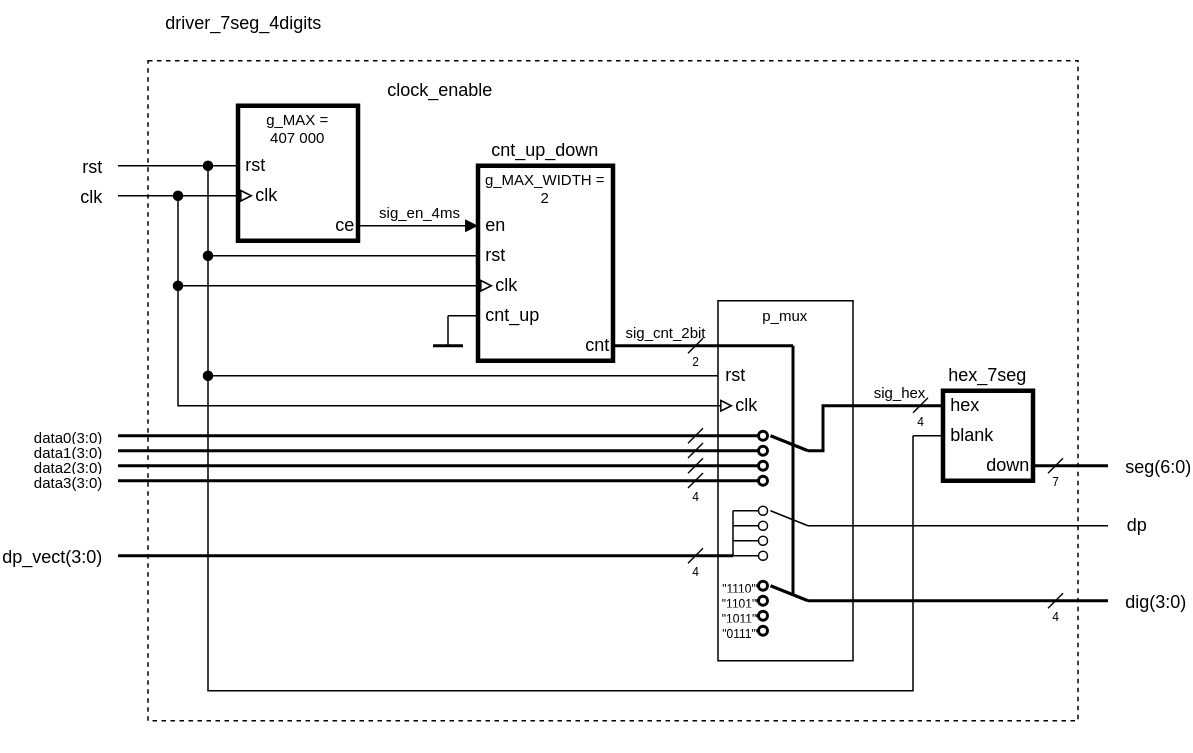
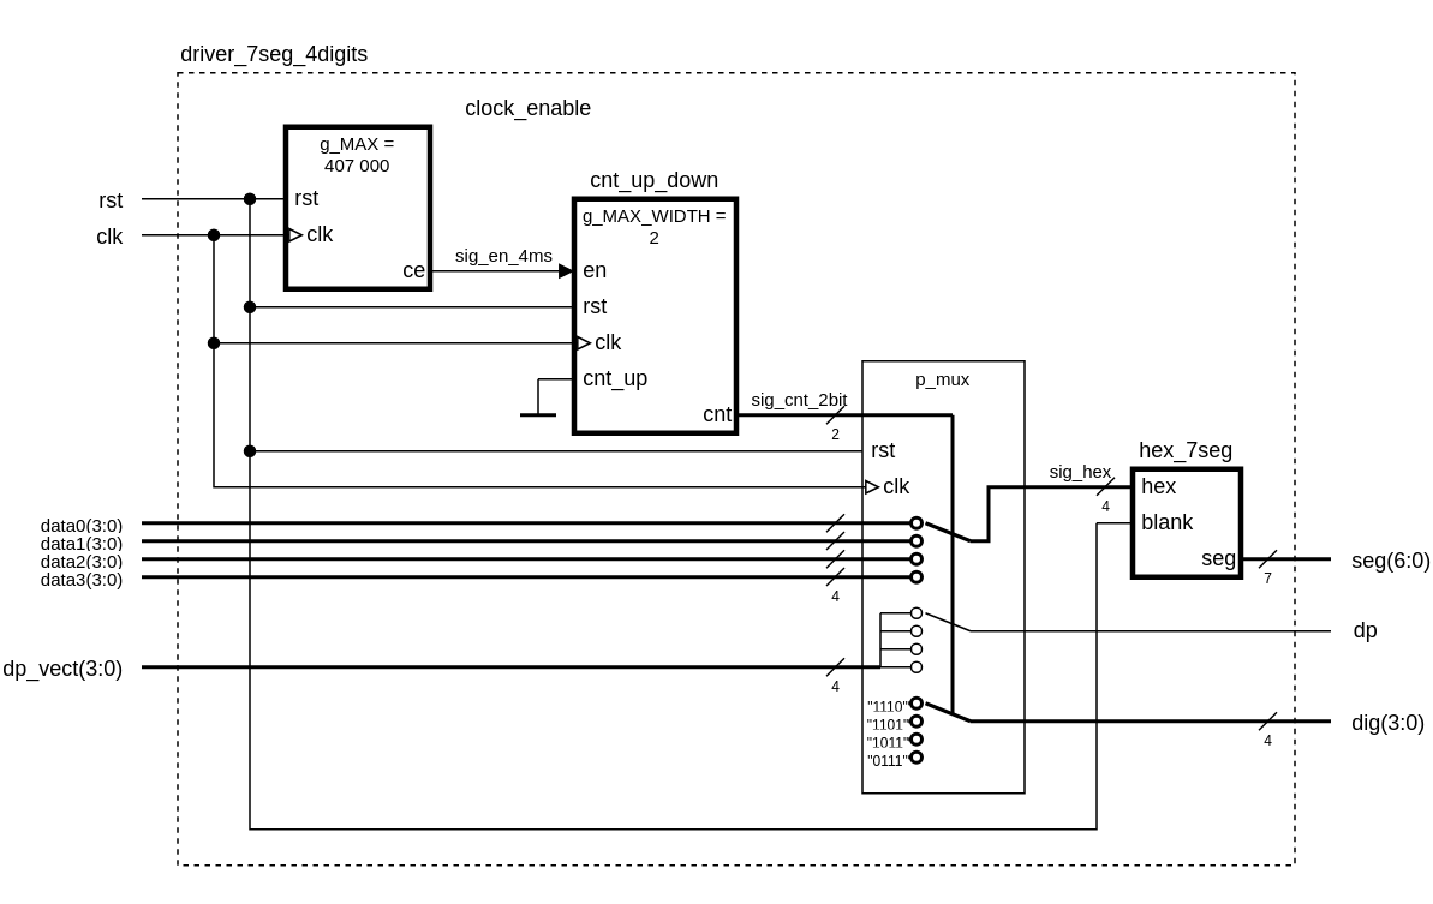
- <mxCell id="40" value="driver_7seg_4digits" style="text;html=1;strokeColor=none;fillColor=none;align=left;verticalAlign=middle;whiteSpace=wrap;rounded=0;" parent="1" vertex="1"><mxGeometry x="50" y="5" width="130" height="20" as="geometry" /></mxCell>
+ <mxCell id="40" value="driver_7seg_4digits" style="text;html=1;strokeColor=none;fillColor=none;align=left;verticalAlign=middle;whiteSpace=wrap;rounded=0;" parent="1" vertex="1"><mxGeometry x="40" y="20" width="130" height="20" as="geometry" /></mxCell>
- <mxCell id="33" value="down" style="text;html=1;strokeColor=none;fillColor=none;align=right;verticalAlign=middle;whiteSpace=wrap;rounded=0;" parent="1" vertex="1"><mxGeometry x="580" y="300" width="50" height="20" as="geometry" /></mxCell>
+ <mxCell id="33" value="seg" style="text;html=1;strokeColor=none;fillColor=none;align=right;verticalAlign=middle;whiteSpace=wrap;rounded=0;" parent="1" vertex="1"><mxGeometry x="580" y="300" width="50" height="20" as="geometry" /></mxCell>
